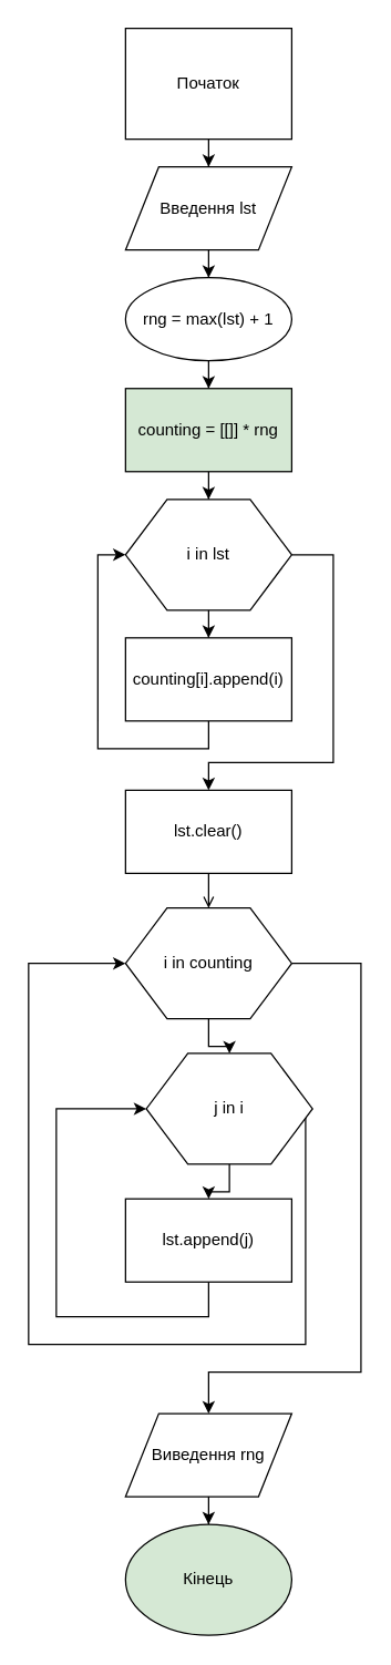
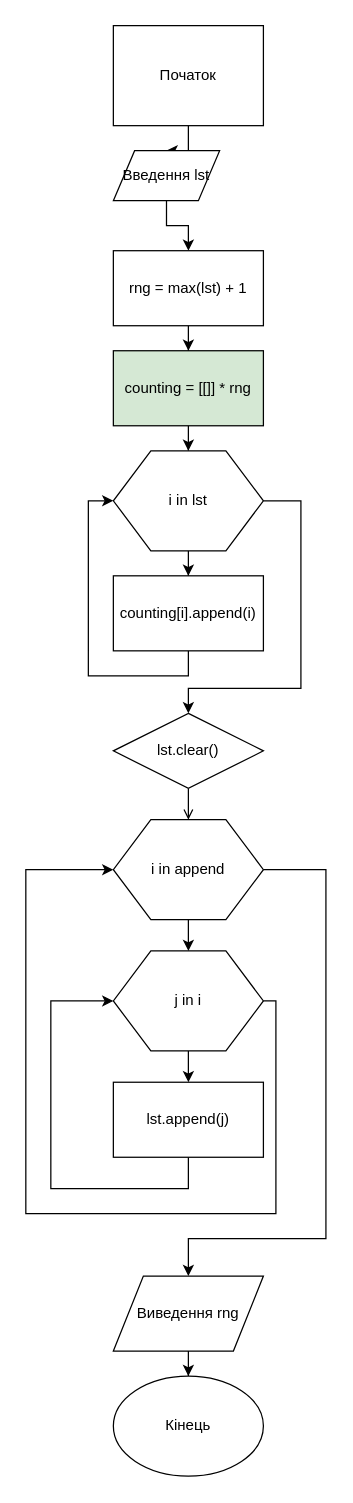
- <mxCell id="5" value="Введення lst" style="shape=parallelogram;perimeter=parallelogramPerimeter;whiteSpace=wrap;html=1;" vertex="1" parent="1"><mxGeometry x="90" y="120" width="120" height="60" as="geometry" /></mxCell>
+ <mxCell id="5" value="Введення lst" style="shape=parallelogram;perimeter=parallelogramPerimeter;whiteSpace=wrap;html=1;" vertex="1" parent="1"><mxGeometry x="90" y="120" width="85" height="40" as="geometry" /></mxCell>
- <mxCell id="7" value="rng = max(lst) + 1" style="ellipse;whiteSpace=wrap;html=1;" vertex="1" parent="1"><mxGeometry x="90" y="200" width="120" height="60" as="geometry" /></mxCell>
+ <mxCell id="7" value="rng = max(lst) + 1" style="rounded=0;whiteSpace=wrap;html=1;" vertex="1" parent="1"><mxGeometry x="90" y="200" width="120" height="60" as="geometry" /></mxCell>
- <mxCell id="16" value="lst.clear()" style="rounded=0;whiteSpace=wrap;html=1;" vertex="1" parent="1"><mxGeometry x="90" y="570" width="120" height="60" as="geometry" /></mxCell>
+ <mxCell id="16" value="lst.clear()" style="rhombus;whiteSpace=wrap;html=1;" vertex="1" parent="1"><mxGeometry x="90" y="570" width="120" height="60" as="geometry" /></mxCell>
- <mxCell id="19" value="i in counting" style="shape=hexagon;perimeter=hexagonPerimeter2;whiteSpace=wrap;html=1;" vertex="1" parent="1"><mxGeometry x="90" y="655" width="120" height="80" as="geometry" /></mxCell>
+ <mxCell id="19" value="i in append" style="shape=hexagon;perimeter=hexagonPerimeter2;whiteSpace=wrap;html=1;" vertex="1" parent="1"><mxGeometry x="90" y="655" width="120" height="80" as="geometry" /></mxCell>
- <mxCell id="22" value="j in i" style="shape=hexagon;perimeter=hexagonPerimeter2;whiteSpace=wrap;html=1;" vertex="1" parent="1"><mxGeometry x="105" y="760" width="120" height="80" as="geometry" /></mxCell>
+ <mxCell id="22" value="j in i" style="shape=hexagon;perimeter=hexagonPerimeter2;whiteSpace=wrap;html=1;" vertex="1" parent="1"><mxGeometry x="90" y="760" width="120" height="80" as="geometry" /></mxCell>
- <mxCell id="27" value="Кінець" style="ellipse;whiteSpace=wrap;html=1;fillColor=#d5e8d4;" vertex="1" parent="1"><mxGeometry x="90" y="1100" width="120" height="80" as="geometry" /></mxCell>
+ <mxCell id="27" value="Кінець" style="ellipse;whiteSpace=wrap;html=1;" vertex="1" parent="1"><mxGeometry x="90" y="1100" width="120" height="80" as="geometry" /></mxCell>
